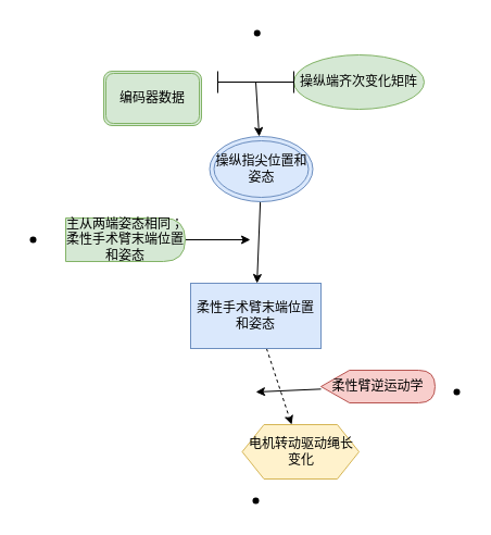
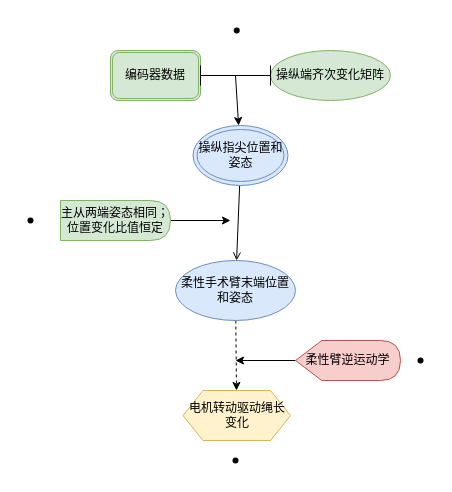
- <mxCell id="2" value="编码器数据" style="shape=ext;double=1;rounded=1;whiteSpace=wrap;html=1;fillColor=#d5e8d4;strokeColor=#82b366;" vertex="1" parent="1"><mxGeometry x="95" y="65" width="90" height="50" as="geometry" /></mxCell>
+ <mxCell id="2" value="编码器数据" style="shape=ext;double=1;rounded=1;whiteSpace=wrap;html=1;fillColor=#d5e8d4;strokeColor=#82b366;" vertex="1" parent="1"><mxGeometry x="110" y="50" width="90" height="50" as="geometry" /></mxCell>
- <mxCell id="11" value="主从两端姿态相同；柔性手术臂末端位置和姿态" style="shape=delay;whiteSpace=wrap;html=1;fillColor=#d5e8d4;strokeColor=#82b366;" vertex="1" parent="1"><mxGeometry x="60" y="200" width="110" height="40" as="geometry" /></mxCell>
+ <mxCell id="11" value="主从两端姿态相同；位置变化比值恒定" style="shape=delay;whiteSpace=wrap;html=1;fillColor=#d5e8d4;strokeColor=#82b366;" vertex="1" parent="1"><mxGeometry x="60" y="200" width="110" height="40" as="geometry" /></mxCell>
- <mxCell id="6" value="" style="edgeStyle=none;html=1;" edge="1" parent="1" source="7" target="9"><mxGeometry relative="1" as="geometry" /></mxCell>
+ <mxCell id="6" value="" style="edgeStyle=none;html=1;endArrow=open;" edge="1" parent="1" source="7" target="9"><mxGeometry relative="1" as="geometry" /></mxCell>
- <mxCell id="9" value="柔性手术臂末端位置和姿态" style="whiteSpace=wrap;html=1;fillColor=#dae8fc;strokeColor=#6c8ebf;" vertex="1" parent="1"><mxGeometry x="175" y="260" width="120" height="60" as="geometry" /></mxCell>
+ <mxCell id="9" value="柔性手术臂末端位置和姿态" style="ellipse;whiteSpace=wrap;html=1;fillColor=#dae8fc;strokeColor=#6c8ebf;" vertex="1" parent="1"><mxGeometry x="175" y="260" width="120" height="60" as="geometry" /></mxCell>
- <mxCell id="14" value="柔性臂逆运动学" style="shape=display;whiteSpace=wrap;html=1;fillColor=#f8cecc;strokeColor=#b85450;" vertex="1" parent="1"><mxGeometry x="295" y="340" width="105" height="30" as="geometry" /></mxCell>
+ <mxCell id="14" value="柔性臂逆运动学" style="shape=display;whiteSpace=wrap;html=1;fillColor=#f8cecc;strokeColor=#b85450;" vertex="1" parent="1"><mxGeometry x="295" y="340" width="105" height="40" as="geometry" /></mxCell>
- <mxCell id="12" value="电机转动驱动绳长变化" style="shape=hexagon;perimeter=hexagonPerimeter2;whiteSpace=wrap;html=1;fixedSize=1;fillColor=#fff2cc;strokeColor=#d6b656;" vertex="1" parent="1"><mxGeometry x="222.5" y="390" width="107.5" height="50" as="geometry" /></mxCell>
+ <mxCell id="12" value="电机转动驱动绳长变化" style="shape=hexagon;perimeter=hexagonPerimeter2;whiteSpace=wrap;html=1;fixedSize=1;fillColor=#fff2cc;strokeColor=#d6b656;" vertex="1" parent="1"><mxGeometry x="182.5" y="390" width="107.5" height="50" as="geometry" /></mxCell>
